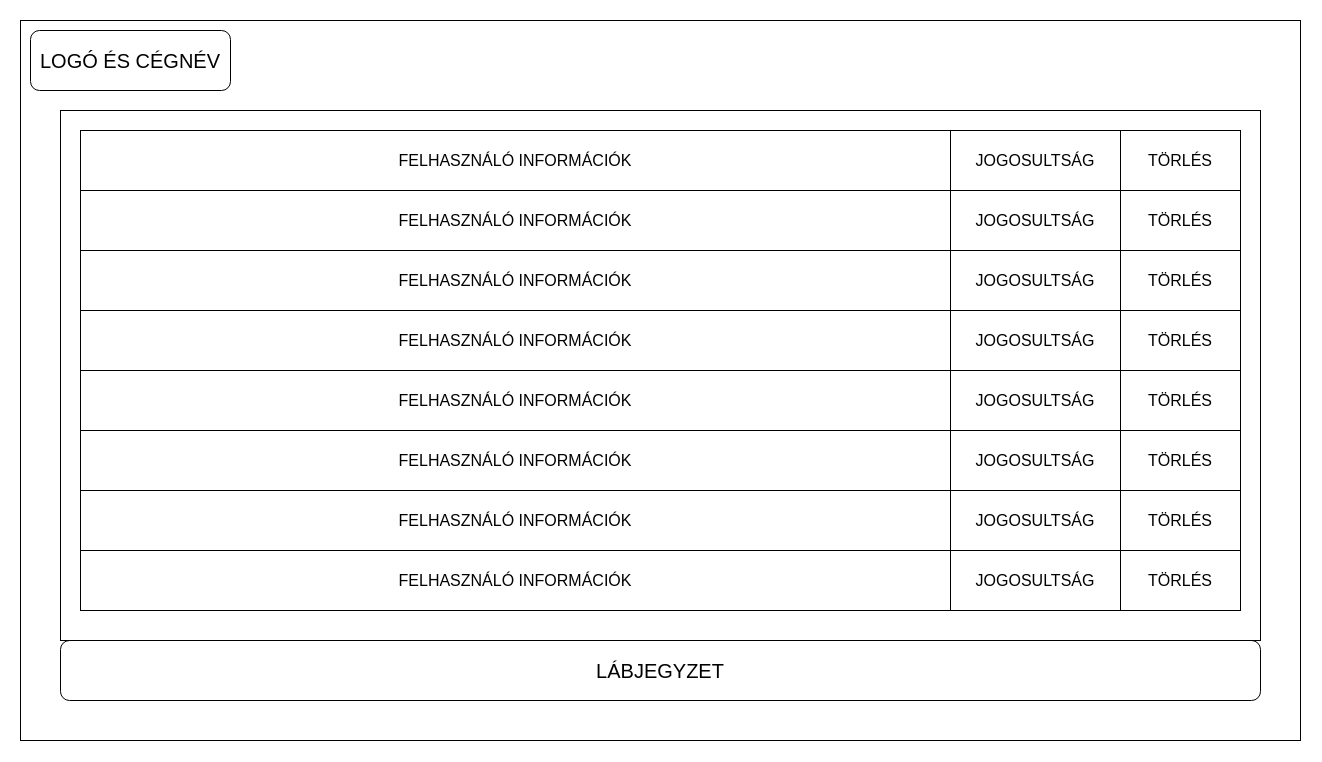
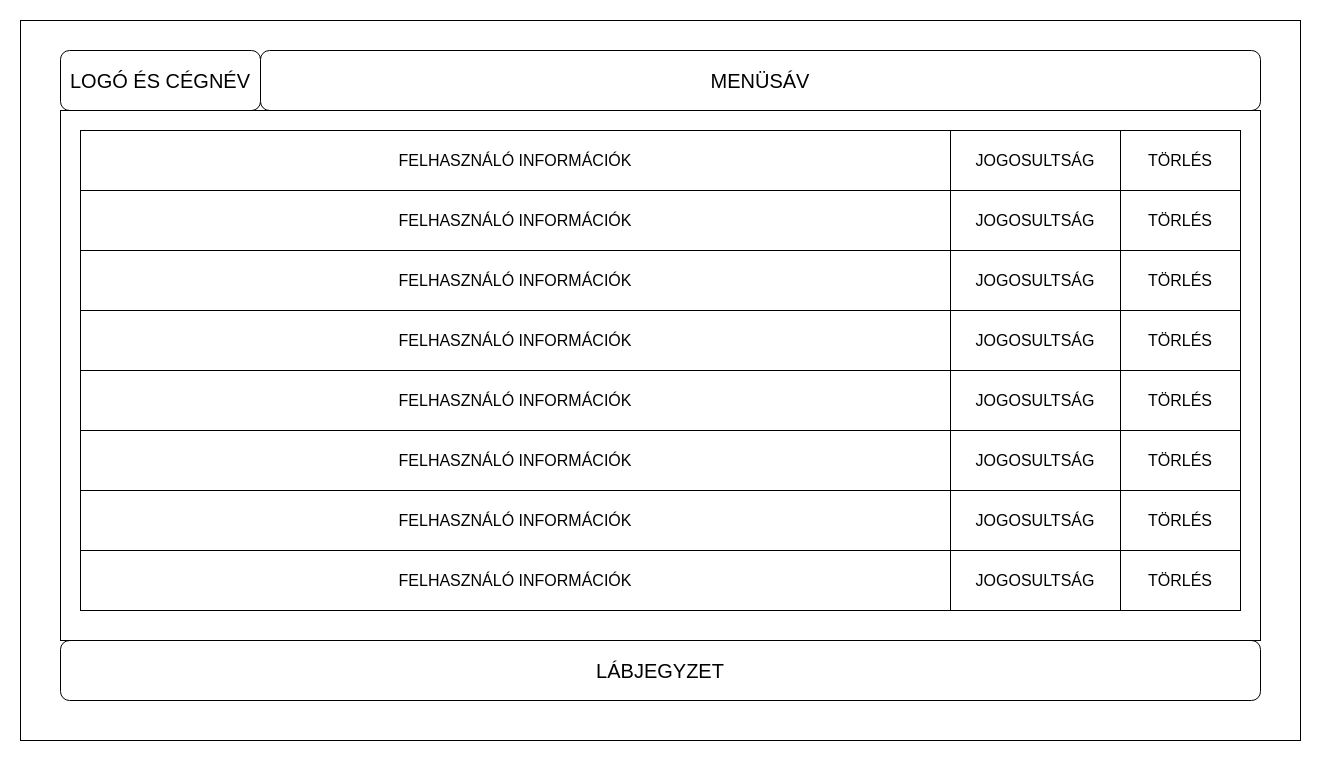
- <mxCell id="5" value="LOGÓ ÉS CÉGNÉV" style="rounded=1;whiteSpace=wrap;html=1;fontSize=20;" vertex="1" parent="1"><mxGeometry x="30" y="30" width="200" height="60" as="geometry" /></mxCell>
+ <mxCell id="5" value="LOGÓ ÉS CÉGNÉV" style="rounded=1;whiteSpace=wrap;html=1;fontSize=20;" vertex="1" parent="1"><mxGeometry x="60" y="50" width="200" height="60" as="geometry" /></mxCell>
+ <mxCell id="3" value="MENÜSÁV" style="rounded=1;whiteSpace=wrap;html=1;fontSize=20;" vertex="1" parent="1"><mxGeometry x="260" y="50" width="1000" height="60" as="geometry" /></mxCell>
